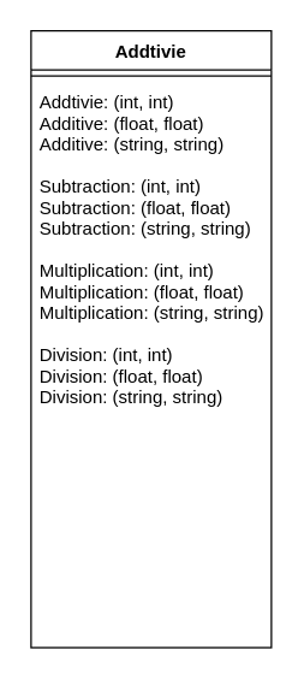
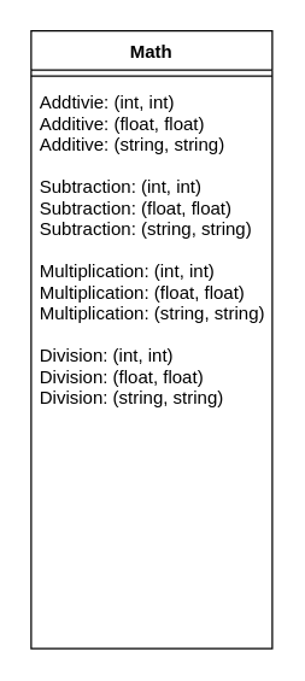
- <mxCell id="2" value="Addtivie" style="swimlane;fontStyle=1;align=center;verticalAlign=top;childLayout=stackLayout;horizontal=1;startSize=26;horizontalStack=0;resizeParent=1;resizeParentMax=0;resizeLast=0;collapsible=1;marginBottom=0;" vertex="1" parent="1"><mxGeometry x="20" y="20" width="160" height="410" as="geometry" /></mxCell>
+ <mxCell id="2" value="Math" style="swimlane;fontStyle=1;align=center;verticalAlign=top;childLayout=stackLayout;horizontal=1;startSize=26;horizontalStack=0;resizeParent=1;resizeParentMax=0;resizeLast=0;collapsible=1;marginBottom=0;" vertex="1" parent="1"><mxGeometry x="20" y="20" width="160" height="410" as="geometry" /></mxCell>
